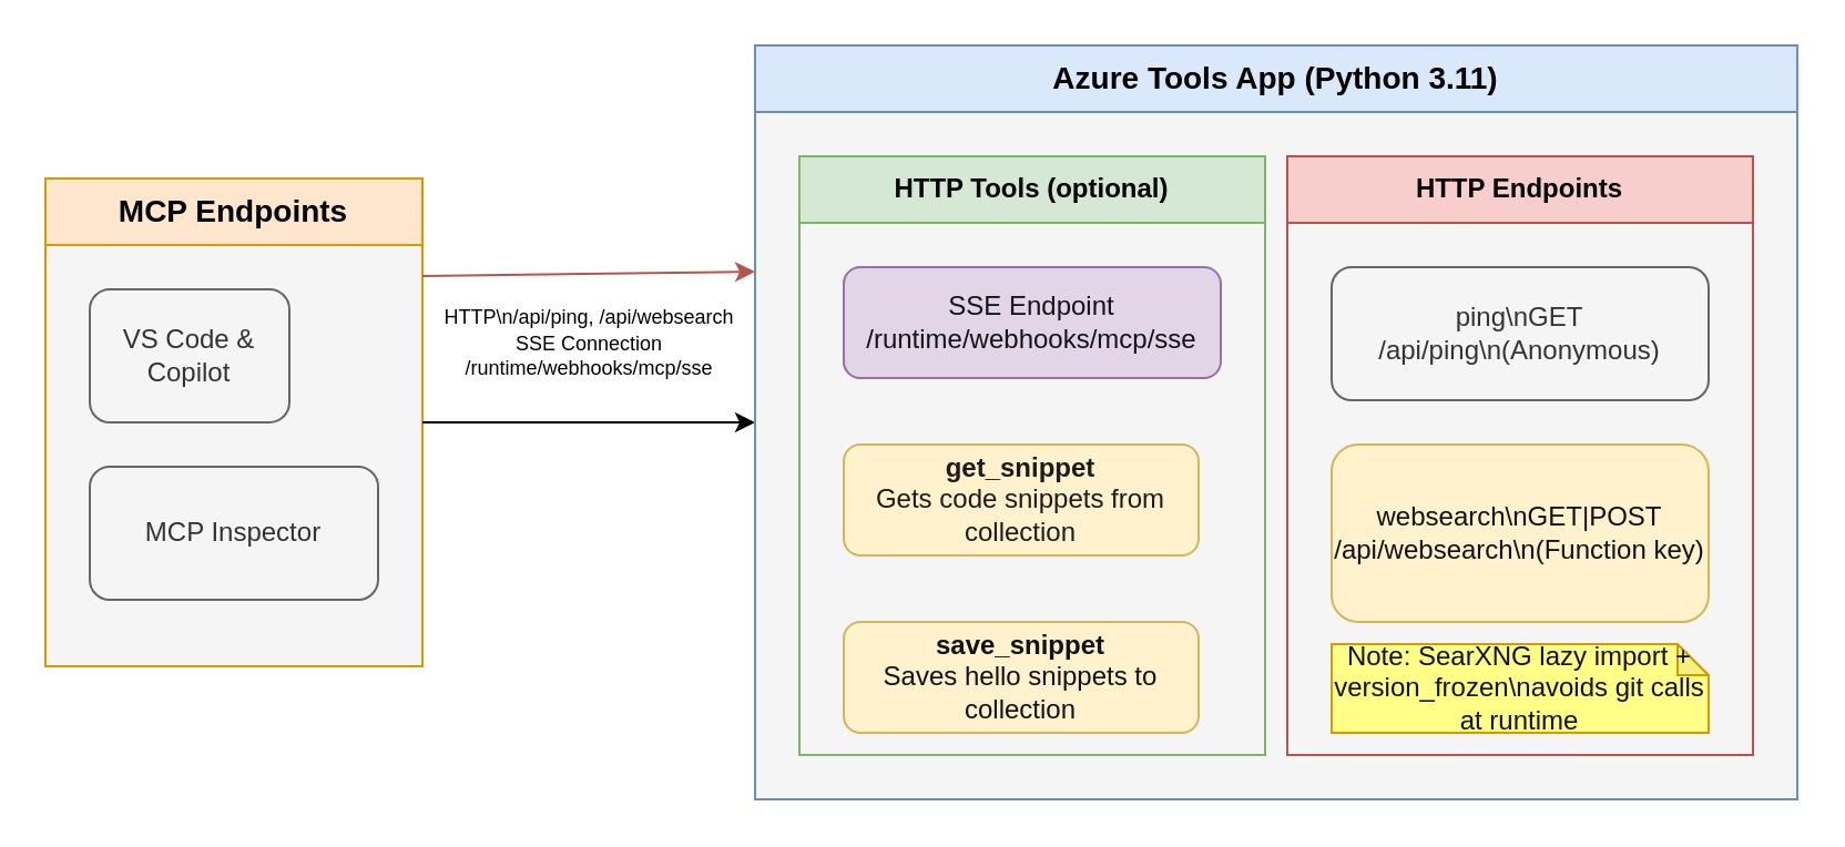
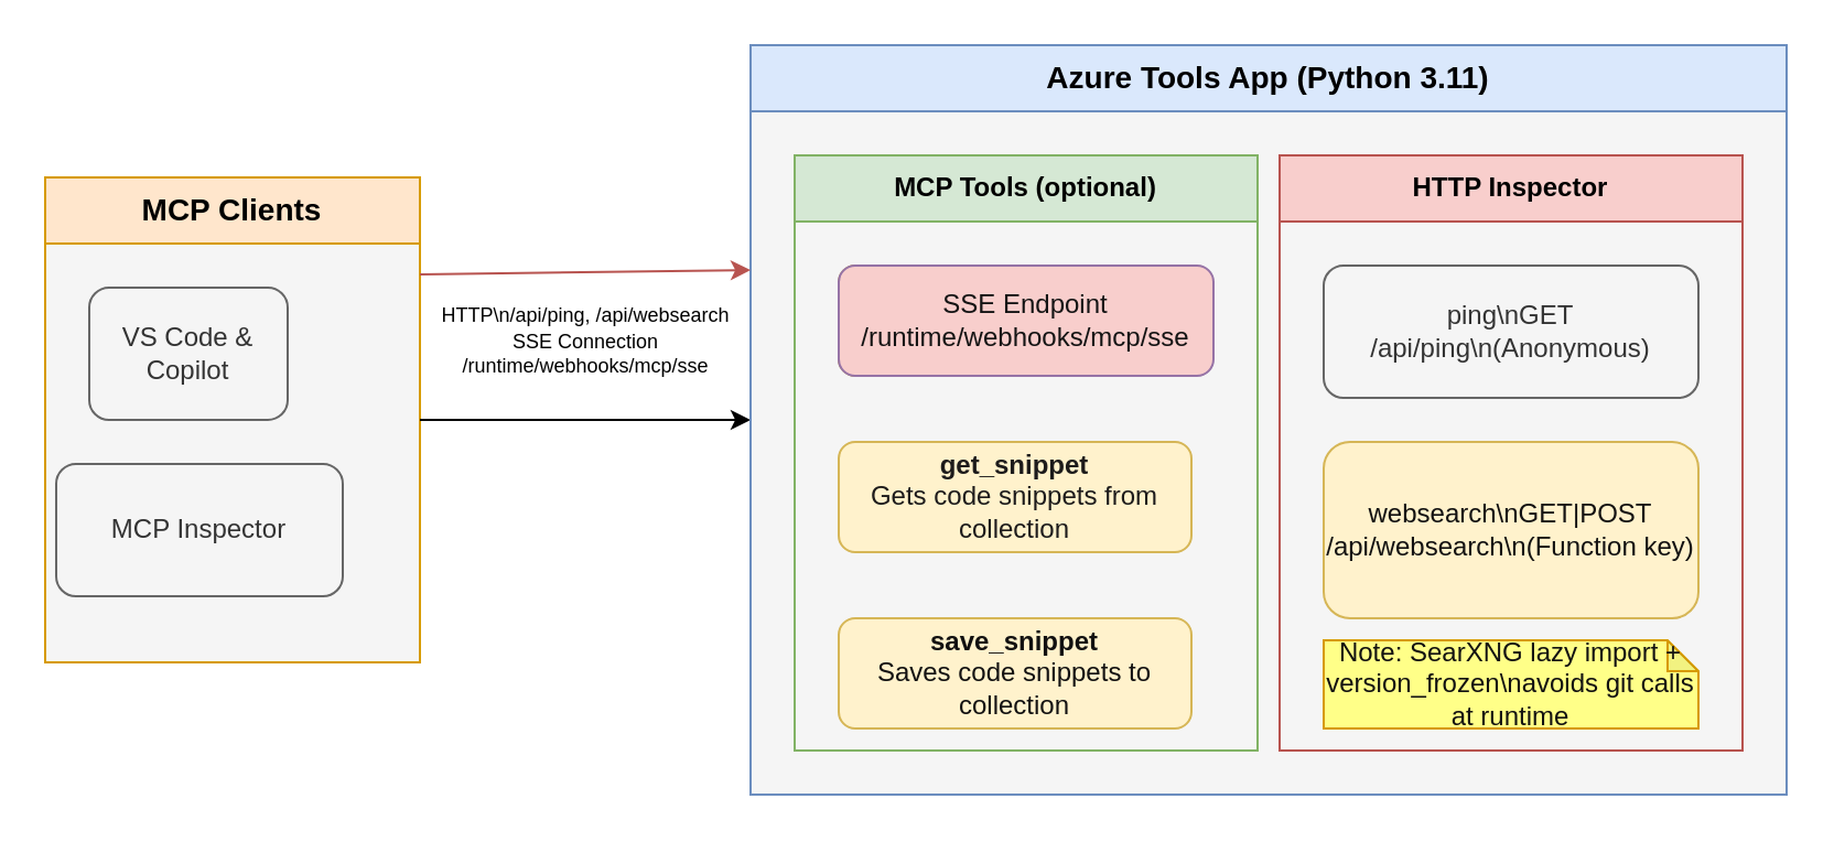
- <mxCell id="7" value="HTTP Tools (optional)" style="swimlane;whiteSpace=wrap;html=1;fillColor=#d5e8d4;strokeColor=#82b366;startSize=30;" parent="6" vertex="1"><mxGeometry x="20" y="50" width="210" height="270" as="geometry" /></mxCell>
+ <mxCell id="7" value="MCP Tools (optional)" style="swimlane;whiteSpace=wrap;html=1;fillColor=#d5e8d4;strokeColor=#82b366;startSize=30;" parent="6" vertex="1"><mxGeometry x="20" y="50" width="210" height="270" as="geometry" /></mxCell>
- <mxCell id="12" value="HTTP Endpoints" style="swimlane;whiteSpace=wrap;html=1;fillColor=#f8cecc;strokeColor=#b85450;startSize=30;" parent="6" vertex="1"><mxGeometry x="240" y="50" width="210" height="270" as="geometry" /></mxCell>
+ <mxCell id="12" value="HTTP Inspector" style="swimlane;whiteSpace=wrap;html=1;fillColor=#f8cecc;strokeColor=#b85450;startSize=30;" parent="6" vertex="1"><mxGeometry x="240" y="50" width="210" height="270" as="geometry" /></mxCell>
- <mxCell id="2" value="MCP Endpoints" style="swimlane;whiteSpace=wrap;html=1;fillColor=#ffe6cc;strokeColor=#d79b00;startSize=30;fontSize=14;fontStyle=1;swimlaneFillColor=#F5F5F5;" parent="1" vertex="1"><mxGeometry x="20" y="80" width="170" height="220" as="geometry" /></mxCell>
+ <mxCell id="2" value="MCP Clients" style="swimlane;whiteSpace=wrap;html=1;fillColor=#ffe6cc;strokeColor=#d79b00;startSize=30;fontSize=14;fontStyle=1;swimlaneFillColor=#F5F5F5;" parent="1" vertex="1"><mxGeometry x="20" y="80" width="170" height="220" as="geometry" /></mxCell>
- <mxCell id="11" value="SSE Endpoint&#10;/runtime/webhooks/mcp/sse" style="rounded=1;whiteSpace=wrap;html=1;fillColor=#e1d5e7;strokeColor=#9673a6;fontColor=#141414;" parent="7" vertex="1"><mxGeometry x="20" y="50" width="170" height="50" as="geometry" /></mxCell>
+ <mxCell id="11" value="SSE Endpoint&#10;/runtime/webhooks/mcp/sse" style="rounded=1;whiteSpace=wrap;html=1;fillColor=#f8cecc;strokeColor=#9673a6;fontColor=#141414;" parent="7" vertex="1"><mxGeometry x="20" y="50" width="170" height="50" as="geometry" /></mxCell>
- <mxCell id="4" value="MCP Inspector" style="rounded=1;whiteSpace=wrap;html=1;fillColor=#f5f5f5;strokeColor=#666666;fontColor=#333333;" parent="2" vertex="1"><mxGeometry x="20" y="130" width="130" height="60" as="geometry" /></mxCell>
+ <mxCell id="4" value="MCP Inspector" style="rounded=1;whiteSpace=wrap;html=1;fillColor=#f5f5f5;strokeColor=#666666;fontColor=#333333;" parent="2" vertex="1"><mxGeometry x="5" y="130" width="130" height="60" as="geometry" /></mxCell>
- <mxCell id="10" value="&lt;b&gt;save_snippet&lt;/b&gt;&lt;br&gt;Saves hello snippets to collection" style="rounded=1;whiteSpace=wrap;html=1;fillColor=#fff2cc;strokeColor=#d6b656;fontColor=#121111;" parent="7" vertex="1"><mxGeometry x="20" y="210" width="160" height="50" as="geometry" /></mxCell>
+ <mxCell id="10" value="&lt;b&gt;save_snippet&lt;/b&gt;&lt;br&gt;Saves code snippets to collection" style="rounded=1;whiteSpace=wrap;html=1;fillColor=#fff2cc;strokeColor=#d6b656;fontColor=#121111;" parent="7" vertex="1"><mxGeometry x="20" y="210" width="160" height="50" as="geometry" /></mxCell>
